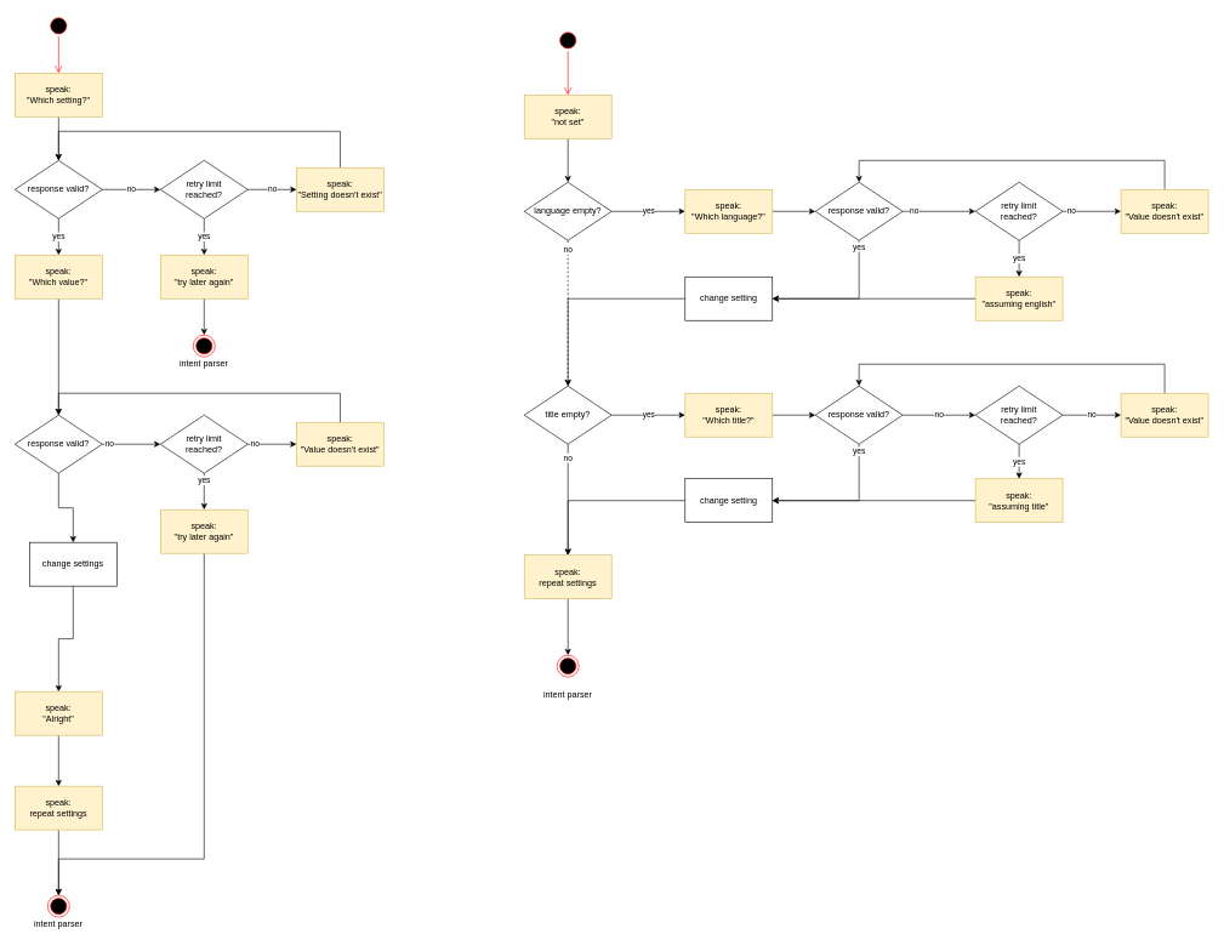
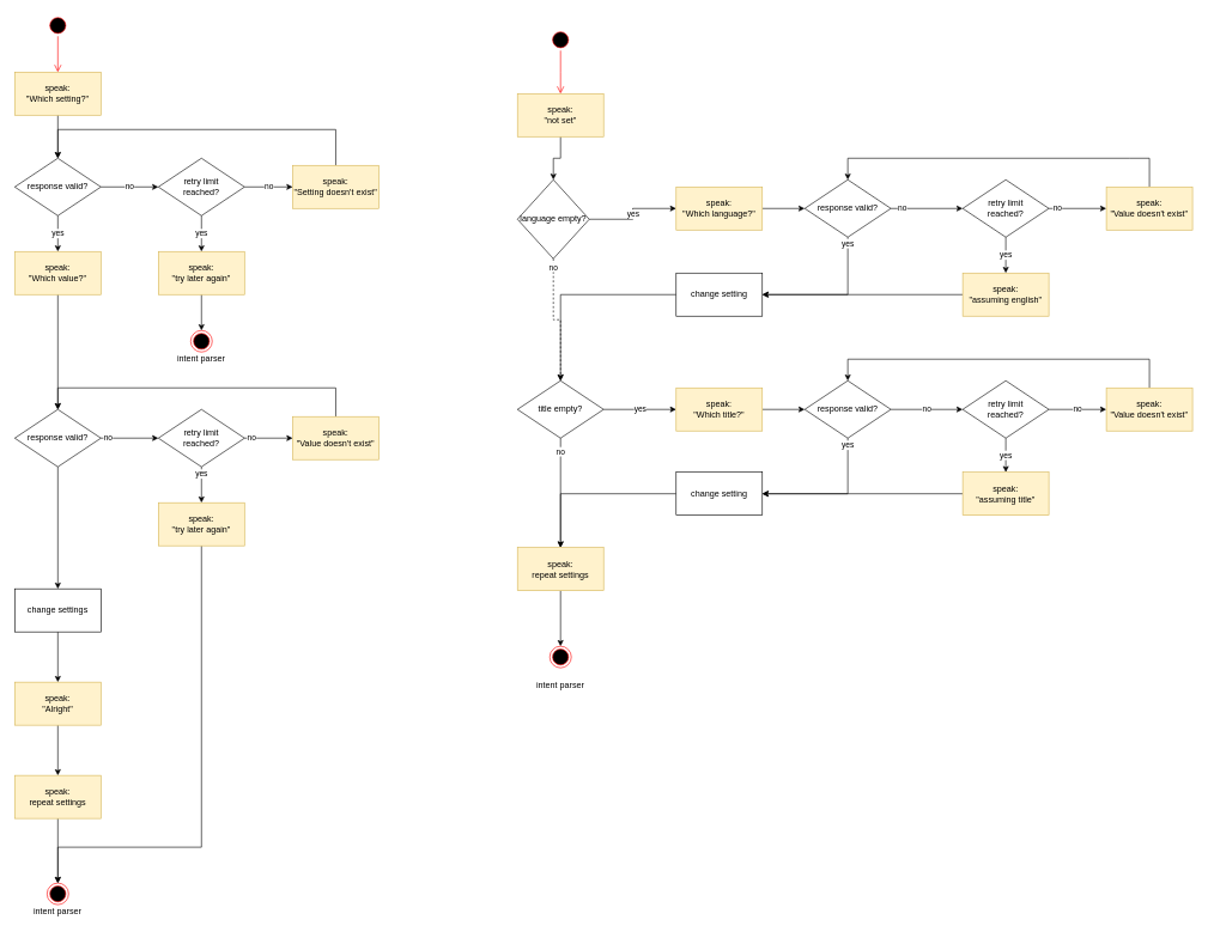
- <mxCell id="44" value="language empty?" style="rhombus;whiteSpace=wrap;html=1;" parent="1" vertex="1"><mxGeometry x="720" y="250" width="120" height="80" as="geometry" /></mxCell>
+ <mxCell id="44" value="language empty?" style="rhombus;whiteSpace=wrap;html=1;" parent="1" vertex="1"><mxGeometry x="720" y="250" width="100" height="110" as="geometry" /></mxCell>
- <mxCell id="33" value="change settings" style="rounded=0;whiteSpace=wrap;html=1;" parent="1" vertex="1"><mxGeometry x="40" y="745" width="120" height="60" as="geometry" /></mxCell>
+ <mxCell id="33" value="change settings" style="rounded=0;whiteSpace=wrap;html=1;" parent="1" vertex="1"><mxGeometry x="20" y="820" width="120" height="60" as="geometry" /></mxCell>
